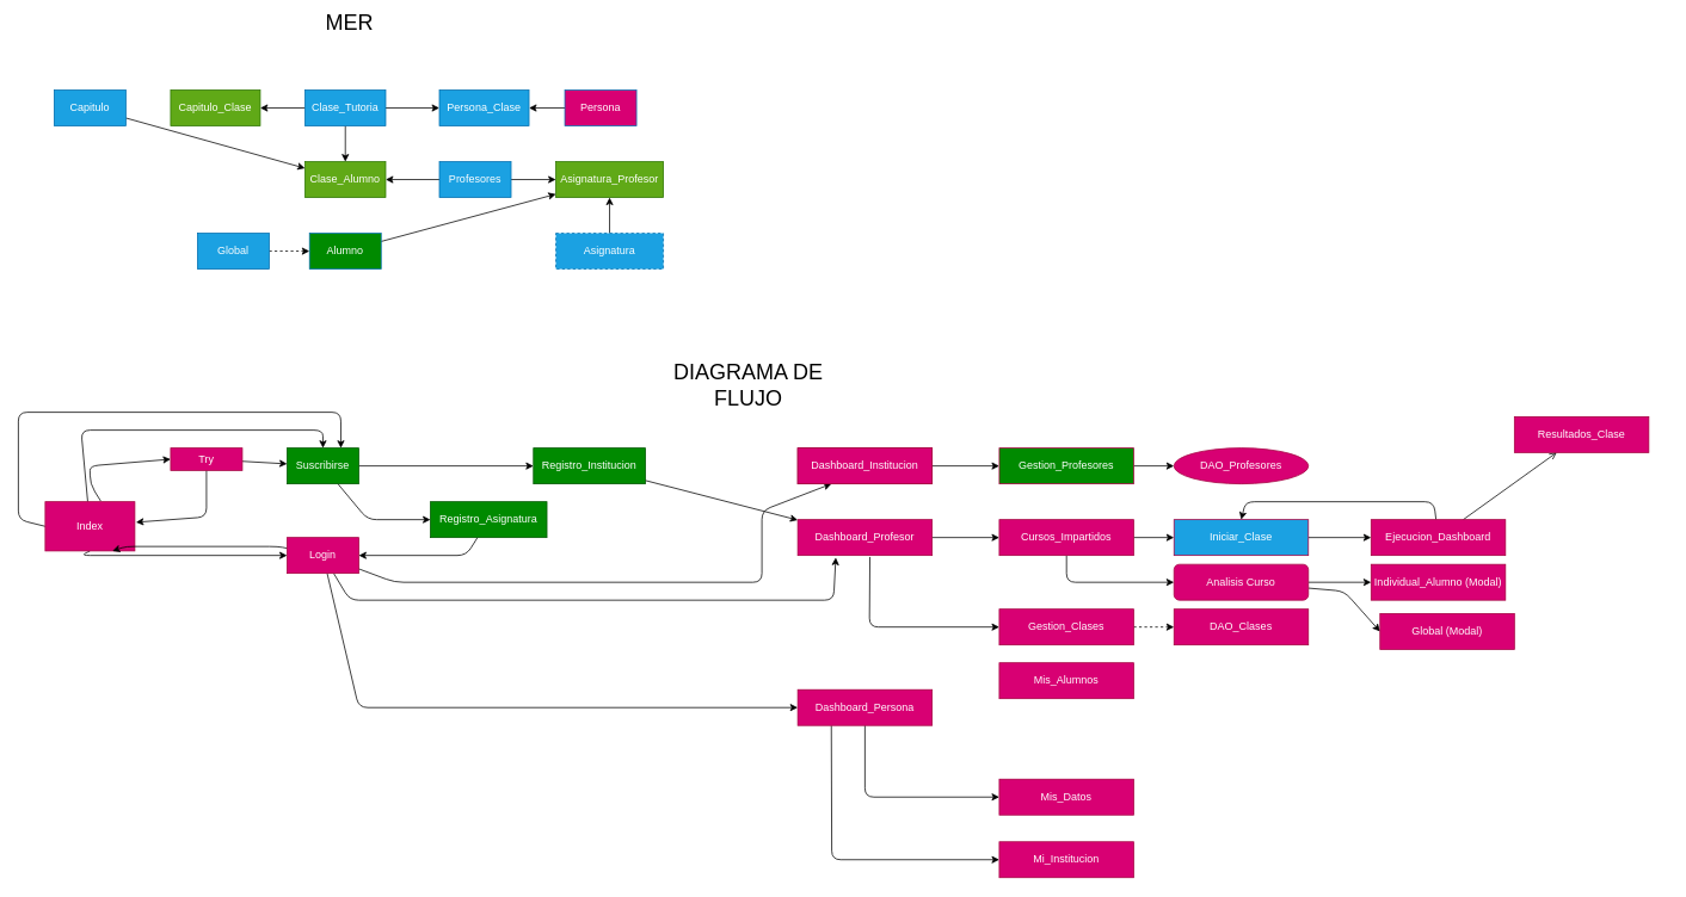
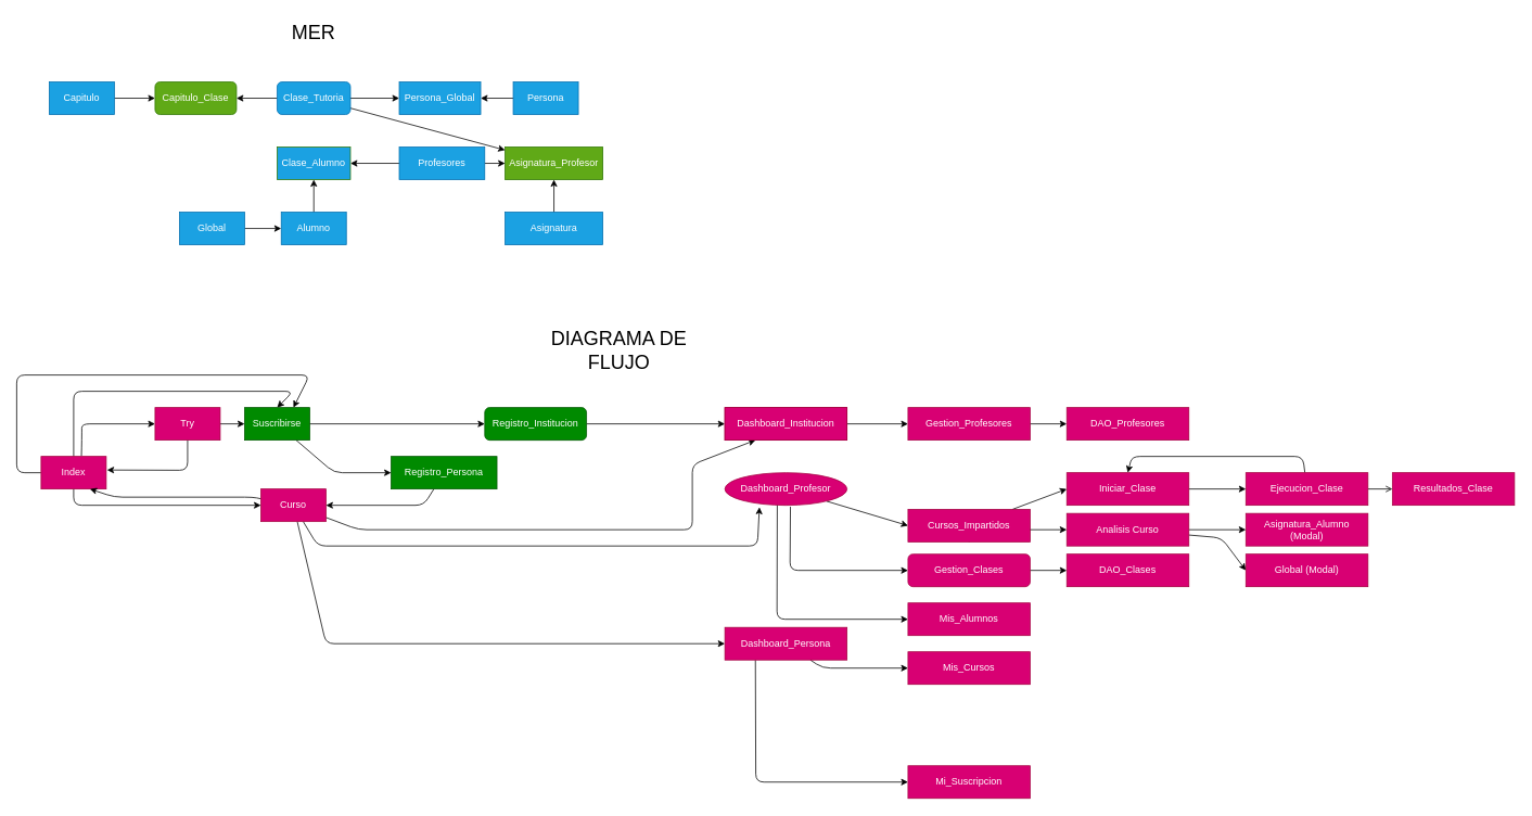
- <mxCell id="20" value="MER" style="text;html=1;strokeColor=none;fillColor=none;align=center;verticalAlign=middle;whiteSpace=wrap;rounded=0;fontSize=24;" vertex="1" parent="1"><mxGeometry x="295" y="5" width="190" height="40" as="geometry" /></mxCell>
+ <mxCell id="20" value="MER" style="text;html=1;strokeColor=none;fillColor=none;align=center;verticalAlign=middle;whiteSpace=wrap;rounded=0;fontSize=24;" vertex="1" parent="1"><mxGeometry x="290" y="20" width="190" height="40" as="geometry" /></mxCell>
- <mxCell id="11" value="Capitulo_Clase" style="rounded=0;whiteSpace=wrap;html=1;fillColor=#60a917;fontColor=#ffffff;strokeColor=#2D7600;" vertex="1" parent="1"><mxGeometry x="190" y="100" width="100" height="40" as="geometry" /></mxCell>
+ <mxCell id="11" value="Capitulo_Clase" style="whiteSpace=wrap;html=1;fillColor=#60a917;fontColor=#ffffff;strokeColor=#2D7600;rounded=1;" vertex="1" parent="1"><mxGeometry x="190" y="100" width="100" height="40" as="geometry" /></mxCell>
- <mxCell id="15" value="Clase_Tutoria" style="rounded=0;whiteSpace=wrap;html=1;fillColor=#1ba1e2;fontColor=#ffffff;strokeColor=#006EAF;" vertex="1" parent="1"><mxGeometry x="340" y="100" width="90" height="40" as="geometry" /></mxCell>
+ <mxCell id="15" value="Clase_Tutoria" style="whiteSpace=wrap;html=1;fillColor=#1ba1e2;fontColor=#ffffff;strokeColor=#006EAF;rounded=1;" vertex="1" parent="1"><mxGeometry x="340" y="100" width="90" height="40" as="geometry" /></mxCell>
- <mxCell id="62" value="Persona_Clase" style="rounded=0;whiteSpace=wrap;html=1;fillColor=#1ba1e2;fontColor=#ffffff;strokeColor=#006EAF;" vertex="1" parent="1"><mxGeometry x="490" y="100" width="100" height="40" as="geometry" /></mxCell>
+ <mxCell id="62" value="Persona_Global" style="rounded=0;whiteSpace=wrap;html=1;fillColor=#1ba1e2;fontColor=#ffffff;strokeColor=#006EAF;" vertex="1" parent="1"><mxGeometry x="490" y="100" width="100" height="40" as="geometry" /></mxCell>
- <mxCell id="61" value="Persona" style="rounded=0;whiteSpace=wrap;html=1;fillColor=#d80073;fontColor=#ffffff;strokeColor=#006EAF;" vertex="1" parent="1"><mxGeometry x="630" y="100" width="80" height="40" as="geometry" /></mxCell>
+ <mxCell id="61" value="Persona" style="rounded=0;whiteSpace=wrap;html=1;fillColor=#1ba1e2;fontColor=#ffffff;strokeColor=#006EAF;" vertex="1" parent="1"><mxGeometry x="630" y="100" width="80" height="40" as="geometry" /></mxCell>
- <mxCell id="13" style="edgeStyle=none;html=1;entryX=0.5;entryY=0;entryDx=0;entryDy=0;" edge="1" parent="1" source="15" target="16"><mxGeometry relative="1" as="geometry" /></mxCell>
+ <mxCell id="13" style="edgeStyle=none;html=1;" edge="1" parent="1" source="15" target="17"><mxGeometry relative="1" as="geometry" /></mxCell>
- <mxCell id="2" style="edgeStyle=none;html=1;" edge="1" parent="1" source="3" target="16"><mxGeometry relative="1" as="geometry" /></mxCell>
+ <mxCell id="2" style="edgeStyle=none;html=1;entryX=0;entryY=0.5;entryDx=0;entryDy=0;" edge="1" parent="1" source="3" target="11"><mxGeometry relative="1" as="geometry" /></mxCell>
- <mxCell id="16" value="Clase_Alumno" style="rounded=0;whiteSpace=wrap;html=1;fillColor=#60a917;fontColor=#ffffff;strokeColor=#2D7600;" vertex="1" parent="1"><mxGeometry x="340" y="180" width="90" height="40" as="geometry" /></mxCell>
+ <mxCell id="16" value="Clase_Alumno" style="rounded=0;whiteSpace=wrap;html=1;fillColor=#1ba1e2;fontColor=#ffffff;strokeColor=#2D7600;" vertex="1" parent="1"><mxGeometry x="340" y="180" width="90" height="40" as="geometry" /></mxCell>
- <mxCell id="8" value="Profesores" style="rounded=0;whiteSpace=wrap;html=1;fillColor=#1ba1e2;fontColor=#ffffff;strokeColor=#006EAF;" vertex="1" parent="1"><mxGeometry x="490" y="180" width="80" height="40" as="geometry" /></mxCell>
+ <mxCell id="8" value="Profesores" style="rounded=0;whiteSpace=wrap;html=1;fillColor=#1ba1e2;fontColor=#ffffff;strokeColor=#006EAF;" vertex="1" parent="1"><mxGeometry x="490" y="180" width="105" height="40" as="geometry" /></mxCell>
- <mxCell id="9" style="edgeStyle=none;html=1;" edge="1" parent="1" source="10" target="17"><mxGeometry relative="1" as="geometry" /></mxCell>
+ <mxCell id="9" style="edgeStyle=none;html=1;entryX=0.5;entryY=1;entryDx=0;entryDy=0;" edge="1" parent="1" source="10" target="16"><mxGeometry relative="1" as="geometry" /></mxCell>
- <mxCell id="4" style="edgeStyle=none;html=1;dashed=1;" edge="1" parent="1" source="5" target="10"><mxGeometry relative="1" as="geometry" /></mxCell>
+ <mxCell id="4" style="edgeStyle=none;html=1;" edge="1" parent="1" source="5" target="10"><mxGeometry relative="1" as="geometry" /></mxCell>
- <mxCell id="10" value="Alumno" style="rounded=0;whiteSpace=wrap;html=1;fillColor=#008a00;fontColor=#ffffff;strokeColor=#006EAF;" vertex="1" parent="1"><mxGeometry x="345" y="260" width="80" height="40" as="geometry" /></mxCell>
+ <mxCell id="10" value="Alumno" style="rounded=0;whiteSpace=wrap;html=1;fillColor=#1ba1e2;fontColor=#ffffff;strokeColor=#006EAF;" vertex="1" parent="1"><mxGeometry x="345" y="260" width="80" height="40" as="geometry" /></mxCell>
- <mxCell id="19" value="Asignatura" style="rounded=0;whiteSpace=wrap;html=1;fillColor=#1ba1e2;fontColor=#ffffff;strokeColor=#006EAF;dashed=1;" vertex="1" parent="1"><mxGeometry x="620" y="260" width="120" height="40" as="geometry" /></mxCell>
+ <mxCell id="19" value="Asignatura" style="rounded=0;whiteSpace=wrap;html=1;fillColor=#1ba1e2;fontColor=#ffffff;strokeColor=#006EAF;" vertex="1" parent="1"><mxGeometry x="620" y="260" width="120" height="40" as="geometry" /></mxCell>
- <mxCell id="79" value="DIAGRAMA DE FLUJO" style="text;html=1;strokeColor=none;fillColor=none;align=center;verticalAlign=middle;whiteSpace=wrap;rounded=0;fontSize=24;" vertex="1" parent="1"><mxGeometry x="740" y="410" width="190" height="40" as="geometry" /></mxCell>
+ <mxCell id="79" value="DIAGRAMA DE FLUJO" style="text;html=1;strokeColor=none;fillColor=none;align=center;verticalAlign=middle;whiteSpace=wrap;rounded=0;fontSize=24;" vertex="1" parent="1"><mxGeometry x="665" y="410" width="190" height="40" as="geometry" /></mxCell>
- <mxCell id="72" value="Resultados_Clase" style="rounded=0;whiteSpace=wrap;html=1;fillColor=#d80073;fontColor=#ffffff;strokeColor=#A50040;" vertex="1" parent="1"><mxGeometry x="1690" y="465" width="150" height="40" as="geometry" /></mxCell>
+ <mxCell id="72" value="Resultados_Clase" style="rounded=0;whiteSpace=wrap;html=1;fillColor=#d80073;fontColor=#ffffff;strokeColor=#A50040;" vertex="1" parent="1"><mxGeometry x="1710" y="580" width="150" height="40" as="geometry" /></mxCell>
- <mxCell id="28" value="Try" style="rounded=0;whiteSpace=wrap;html=1;fillColor=#d80073;fontColor=#ffffff;strokeColor=#A50040;" vertex="1" parent="1"><mxGeometry x="190" y="500" width="80" height="25" as="geometry" /></mxCell>
+ <mxCell id="28" value="Try" style="rounded=0;whiteSpace=wrap;html=1;fillColor=#d80073;fontColor=#ffffff;strokeColor=#A50040;" vertex="1" parent="1"><mxGeometry x="190" y="500" width="80" height="40" as="geometry" /></mxCell>
- <mxCell id="36" value="Suscribirse" style="rounded=0;whiteSpace=wrap;html=1;fillColor=#008a00;fontColor=#ffffff;strokeColor=#005700;" vertex="1" parent="1"><mxGeometry x="320" y="500" width="80" height="40" as="geometry" /></mxCell>
+ <mxCell id="36" value="Suscribirse" style="rounded=0;whiteSpace=wrap;html=1;fillColor=#008a00;fontColor=#ffffff;strokeColor=#005700;" vertex="1" parent="1"><mxGeometry x="300" y="500" width="80" height="40" as="geometry" /></mxCell>
- <mxCell id="38" value="Registro_Institucion" style="rounded=0;whiteSpace=wrap;html=1;fillColor=#008a00;fontColor=#ffffff;strokeColor=#005700;" vertex="1" parent="1"><mxGeometry x="595" y="500" width="125" height="40" as="geometry" /></mxCell>
+ <mxCell id="38" value="Registro_Institucion" style="whiteSpace=wrap;html=1;fillColor=#008a00;fontColor=#ffffff;strokeColor=#005700;rounded=1;" vertex="1" parent="1"><mxGeometry x="595" y="500" width="125" height="40" as="geometry" /></mxCell>
- <mxCell id="48" value="Gestion_Profesores" style="rounded=0;whiteSpace=wrap;html=1;fillColor=#008a00;fontColor=#ffffff;strokeColor=#A50040;" vertex="1" parent="1"><mxGeometry x="1115" y="500" width="150" height="40" as="geometry" /></mxCell>
+ <mxCell id="48" value="Gestion_Profesores" style="rounded=0;whiteSpace=wrap;html=1;fillColor=#d80073;fontColor=#ffffff;strokeColor=#A50040;" vertex="1" parent="1"><mxGeometry x="1115" y="500" width="150" height="40" as="geometry" /></mxCell>
- <mxCell id="65" value="DAO_Profesores" style="ellipse;whiteSpace=wrap;html=1;fillColor=#d80073;fontColor=#ffffff;strokeColor=#A50040;" vertex="1" parent="1"><mxGeometry x="1310" y="500" width="150" height="40" as="geometry" /></mxCell>
+ <mxCell id="65" value="DAO_Profesores" style="rounded=0;whiteSpace=wrap;html=1;fillColor=#d80073;fontColor=#ffffff;strokeColor=#A50040;" vertex="1" parent="1"><mxGeometry x="1310" y="500" width="150" height="40" as="geometry" /></mxCell>
- <mxCell id="37" style="edgeStyle=none;html=1;fontSize=24;" edge="1" parent="1" source="38" target="46"><mxGeometry relative="1" as="geometry"><mxPoint x="600" y="520" as="targetPoint" /></mxGeometry></mxCell>
+ <mxCell id="37" style="edgeStyle=none;html=1;entryX=0;entryY=0.5;entryDx=0;entryDy=0;fontSize=24;" edge="1" parent="1" source="38" target="64"><mxGeometry relative="1" as="geometry"><mxPoint x="600" y="520" as="targetPoint" /></mxGeometry></mxCell>
- <mxCell id="40" value="Registro_Asignatura" style="rounded=0;whiteSpace=wrap;html=1;fillColor=#008a00;fontColor=#ffffff;strokeColor=#005700;" vertex="1" parent="1"><mxGeometry x="480" y="560" width="130" height="40" as="geometry" /></mxCell>
+ <mxCell id="40" value="Registro_Persona" style="rounded=0;whiteSpace=wrap;html=1;fillColor=#008a00;fontColor=#ffffff;strokeColor=#005700;" vertex="1" parent="1"><mxGeometry x="480" y="560" width="130" height="40" as="geometry" /></mxCell>
- <mxCell id="25" value="Index" style="rounded=0;whiteSpace=wrap;html=1;fillColor=#d80073;fontColor=#ffffff;strokeColor=#A50040;" vertex="1" parent="1"><mxGeometry x="50" y="560" width="100" height="55" as="geometry" /></mxCell>
+ <mxCell id="25" value="Index" style="rounded=0;whiteSpace=wrap;html=1;fillColor=#d80073;fontColor=#ffffff;strokeColor=#A50040;" vertex="1" parent="1"><mxGeometry x="50" y="560" width="80" height="40" as="geometry" /></mxCell>
- <mxCell id="46" value="Dashboard_Profesor" style="rounded=0;whiteSpace=wrap;html=1;fillColor=#d80073;fontColor=#ffffff;strokeColor=#A50040;" vertex="1" parent="1"><mxGeometry x="890" y="580" width="150" height="40" as="geometry" /></mxCell>
+ <mxCell id="46" value="Dashboard_Profesor" style="ellipse;whiteSpace=wrap;html=1;fillColor=#d80073;fontColor=#ffffff;strokeColor=#A50040;" vertex="1" parent="1"><mxGeometry x="890" y="580" width="150" height="40" as="geometry" /></mxCell>
- <mxCell id="51" value="Cursos_Impartidos" style="rounded=0;whiteSpace=wrap;html=1;fillColor=#d80073;fontColor=#ffffff;strokeColor=#A50040;" vertex="1" parent="1"><mxGeometry x="1115" y="580" width="150" height="40" as="geometry" /></mxCell>
+ <mxCell id="51" value="Cursos_Impartidos" style="rounded=0;whiteSpace=wrap;html=1;fillColor=#d80073;fontColor=#ffffff;strokeColor=#A50040;" vertex="1" parent="1"><mxGeometry x="1115" y="625" width="150" height="40" as="geometry" /></mxCell>
- <mxCell id="68" value="Iniciar_Clase" style="rounded=0;whiteSpace=wrap;html=1;fillColor=#1ba1e2;fontColor=#ffffff;strokeColor=#A50040;" vertex="1" parent="1"><mxGeometry x="1310" y="580" width="150" height="40" as="geometry" /></mxCell>
+ <mxCell id="68" value="Iniciar_Clase" style="rounded=0;whiteSpace=wrap;html=1;fillColor=#d80073;fontColor=#ffffff;strokeColor=#A50040;" vertex="1" parent="1"><mxGeometry x="1310" y="580" width="150" height="40" as="geometry" /></mxCell>
- <mxCell id="71" value="Ejecucion_Dashboard" style="rounded=0;whiteSpace=wrap;html=1;fillColor=#d80073;fontColor=#ffffff;strokeColor=#A50040;" vertex="1" parent="1"><mxGeometry x="1530" y="580" width="150" height="40" as="geometry" /></mxCell>
+ <mxCell id="71" value="Ejecucion_Clase" style="rounded=0;whiteSpace=wrap;html=1;fillColor=#d80073;fontColor=#ffffff;strokeColor=#A50040;" vertex="1" parent="1"><mxGeometry x="1530" y="580" width="150" height="40" as="geometry" /></mxCell>
- <mxCell id="33" value="Login" style="rounded=0;whiteSpace=wrap;html=1;fillColor=#d80073;fontColor=#ffffff;strokeColor=#A50040;" vertex="1" parent="1"><mxGeometry x="320" y="600" width="80" height="40" as="geometry" /></mxCell>
+ <mxCell id="33" value="Curso" style="rounded=0;whiteSpace=wrap;html=1;fillColor=#d80073;fontColor=#ffffff;strokeColor=#A50040;" vertex="1" parent="1"><mxGeometry x="320" y="600" width="80" height="40" as="geometry" /></mxCell>
- <mxCell id="76" value="Analisis Curso" style="whiteSpace=wrap;html=1;fillColor=#d80073;fontColor=#ffffff;strokeColor=#A50040;rounded=1;" vertex="1" parent="1"><mxGeometry x="1310" y="630" width="150" height="40" as="geometry" /></mxCell>
+ <mxCell id="76" value="Analisis Curso" style="rounded=0;whiteSpace=wrap;html=1;fillColor=#d80073;fontColor=#ffffff;strokeColor=#A50040;" vertex="1" parent="1"><mxGeometry x="1310" y="630" width="150" height="40" as="geometry" /></mxCell>
- <mxCell id="77" value="Individual_Alumno (Modal)" style="rounded=0;whiteSpace=wrap;html=1;fillColor=#d80073;fontColor=#ffffff;strokeColor=#A50040;" vertex="1" parent="1"><mxGeometry x="1530" y="630" width="150" height="40" as="geometry" /></mxCell>
+ <mxCell id="77" value="Asignatura_Alumno (Modal)" style="rounded=0;whiteSpace=wrap;html=1;fillColor=#d80073;fontColor=#ffffff;strokeColor=#A50040;" vertex="1" parent="1"><mxGeometry x="1530" y="630" width="150" height="40" as="geometry" /></mxCell>
- <mxCell id="53" value="Gestion_Clases" style="rounded=0;whiteSpace=wrap;html=1;fillColor=#d80073;fontColor=#ffffff;strokeColor=#A50040;" vertex="1" parent="1"><mxGeometry x="1115" y="680" width="150" height="40" as="geometry" /></mxCell>
+ <mxCell id="53" value="Gestion_Clases" style="whiteSpace=wrap;html=1;fillColor=#d80073;fontColor=#ffffff;strokeColor=#A50040;rounded=1;" vertex="1" parent="1"><mxGeometry x="1115" y="680" width="150" height="40" as="geometry" /></mxCell>
- <mxCell id="52" style="edgeStyle=none;html=1;entryX=0;entryY=0.5;entryDx=0;entryDy=0;fontSize=24;dashed=1;" edge="1" parent="1" source="53" target="66"><mxGeometry relative="1" as="geometry" /></mxCell>
+ <mxCell id="52" style="edgeStyle=none;html=1;entryX=0;entryY=0.5;entryDx=0;entryDy=0;fontSize=24;" edge="1" parent="1" source="53" target="66"><mxGeometry relative="1" as="geometry" /></mxCell>
- <mxCell id="78" value="Global (Modal)" style="rounded=0;whiteSpace=wrap;html=1;fillColor=#d80073;fontColor=#ffffff;strokeColor=#A50040;" vertex="1" parent="1"><mxGeometry x="1540" y="685" width="150" height="40" as="geometry" /></mxCell>
+ <mxCell id="78" value="Global (Modal)" style="rounded=0;whiteSpace=wrap;html=1;fillColor=#d80073;fontColor=#ffffff;strokeColor=#A50040;" vertex="1" parent="1"><mxGeometry x="1530" y="680" width="150" height="40" as="geometry" /></mxCell>
+ <mxCell id="45" style="edgeStyle=none;html=1;entryX=0;entryY=0.5;entryDx=0;entryDy=0;fontSize=24;exitX=0.429;exitY=0.988;exitDx=0;exitDy=0;exitPerimeter=0;" edge="1" parent="1" source="46" target="73"><mxGeometry relative="1" as="geometry"><Array as="points"><mxPoint x="954" y="760" /></Array></mxGeometry></mxCell>
+ <mxCell id="54" style="edgeStyle=none;html=1;fontSize=24;" edge="1" parent="1" source="57" target="58"><mxGeometry relative="1" as="geometry"><Array as="points"><mxPoint x="1010" y="820" /></Array></mxGeometry></mxCell>
+ <mxCell id="58" value="Mis_Cursos" style="rounded=0;whiteSpace=wrap;html=1;fillColor=#d80073;fontColor=#ffffff;strokeColor=#A50040;" vertex="1" parent="1"><mxGeometry x="1115" y="800" width="150" height="40" as="geometry" /></mxCell>
- <mxCell id="55" style="edgeStyle=none;html=1;entryX=0;entryY=0.5;entryDx=0;entryDy=0;fontSize=24;" edge="1" parent="1" source="57" target="59"><mxGeometry relative="1" as="geometry"><Array as="points"><mxPoint x="965" y="890" /></Array></mxGeometry></mxCell>
- <mxCell id="59" value="Mis_Datos" style="rounded=0;whiteSpace=wrap;html=1;fillColor=#d80073;fontColor=#ffffff;strokeColor=#A50040;" vertex="1" parent="1"><mxGeometry x="1115" y="870" width="150" height="40" as="geometry" /></mxCell>
- <mxCell id="63" value="Mi_Institucion" style="rounded=0;whiteSpace=wrap;html=1;fillColor=#d80073;fontColor=#ffffff;strokeColor=#A50040;" vertex="1" parent="1"><mxGeometry x="1115" y="940" width="150" height="40" as="geometry" /></mxCell>
+ <mxCell id="63" value="Mi_Suscripcion" style="rounded=0;whiteSpace=wrap;html=1;fillColor=#d80073;fontColor=#ffffff;strokeColor=#A50040;" vertex="1" parent="1"><mxGeometry x="1115" y="940" width="150" height="40" as="geometry" /></mxCell>
